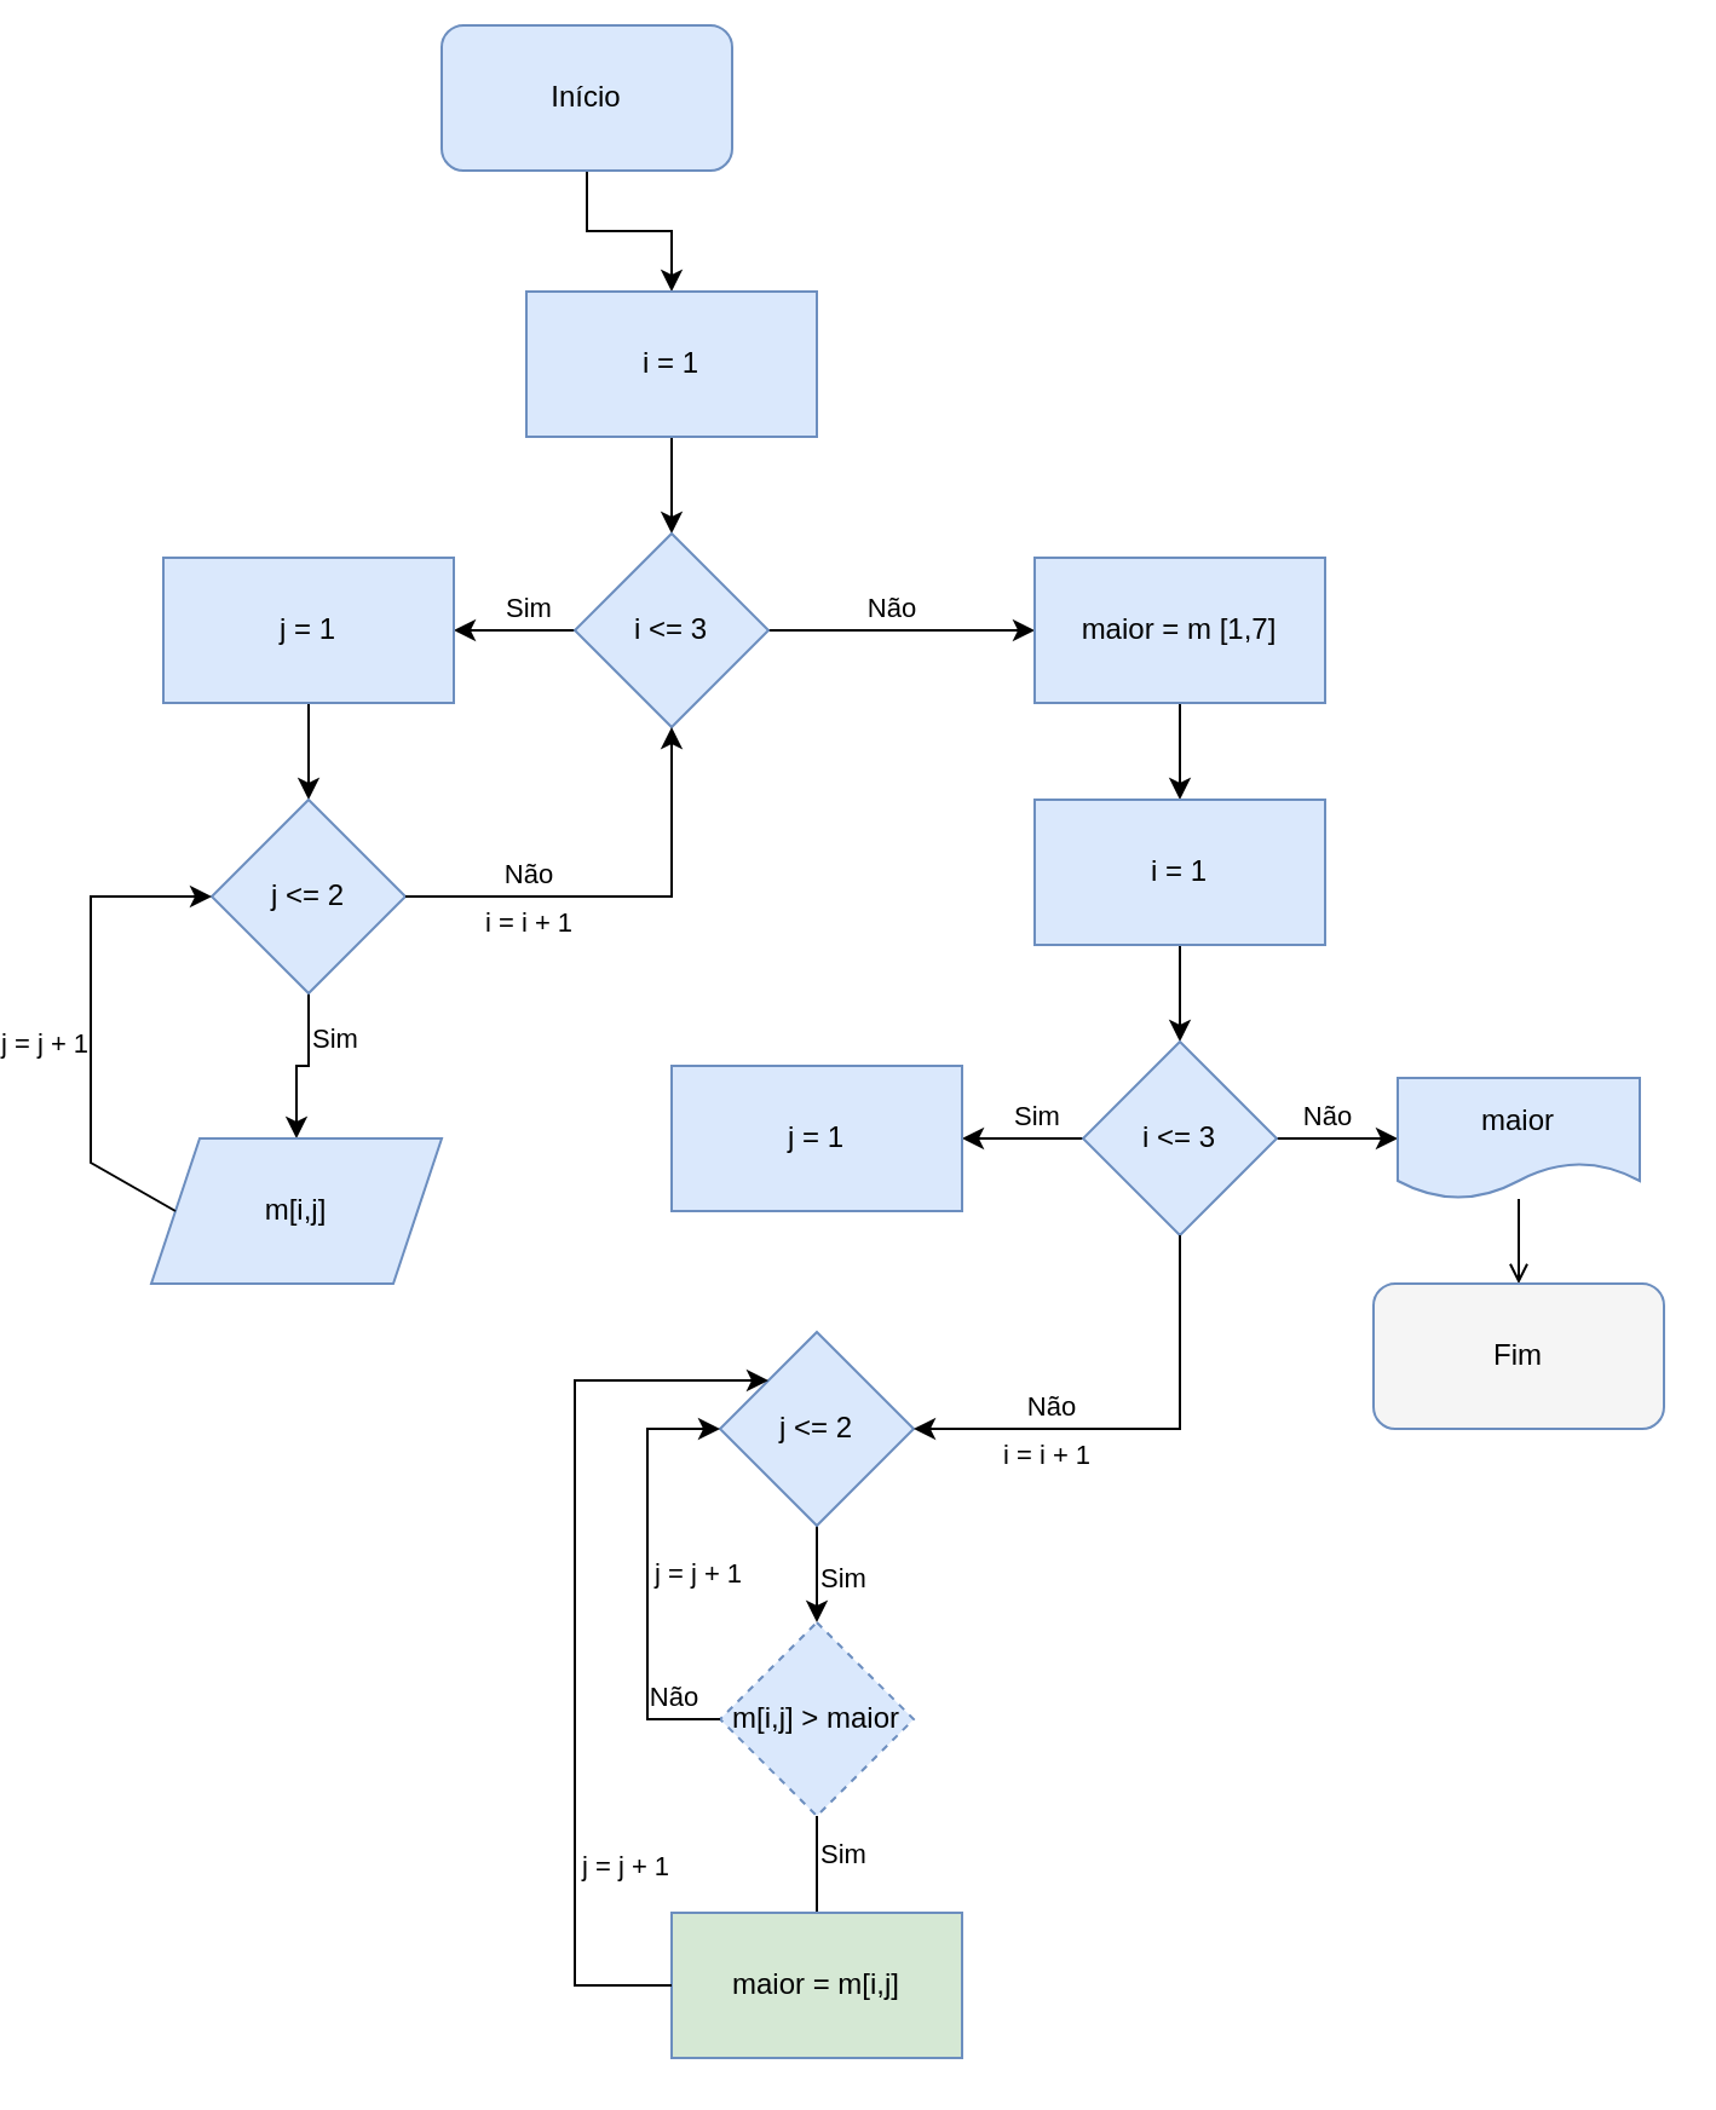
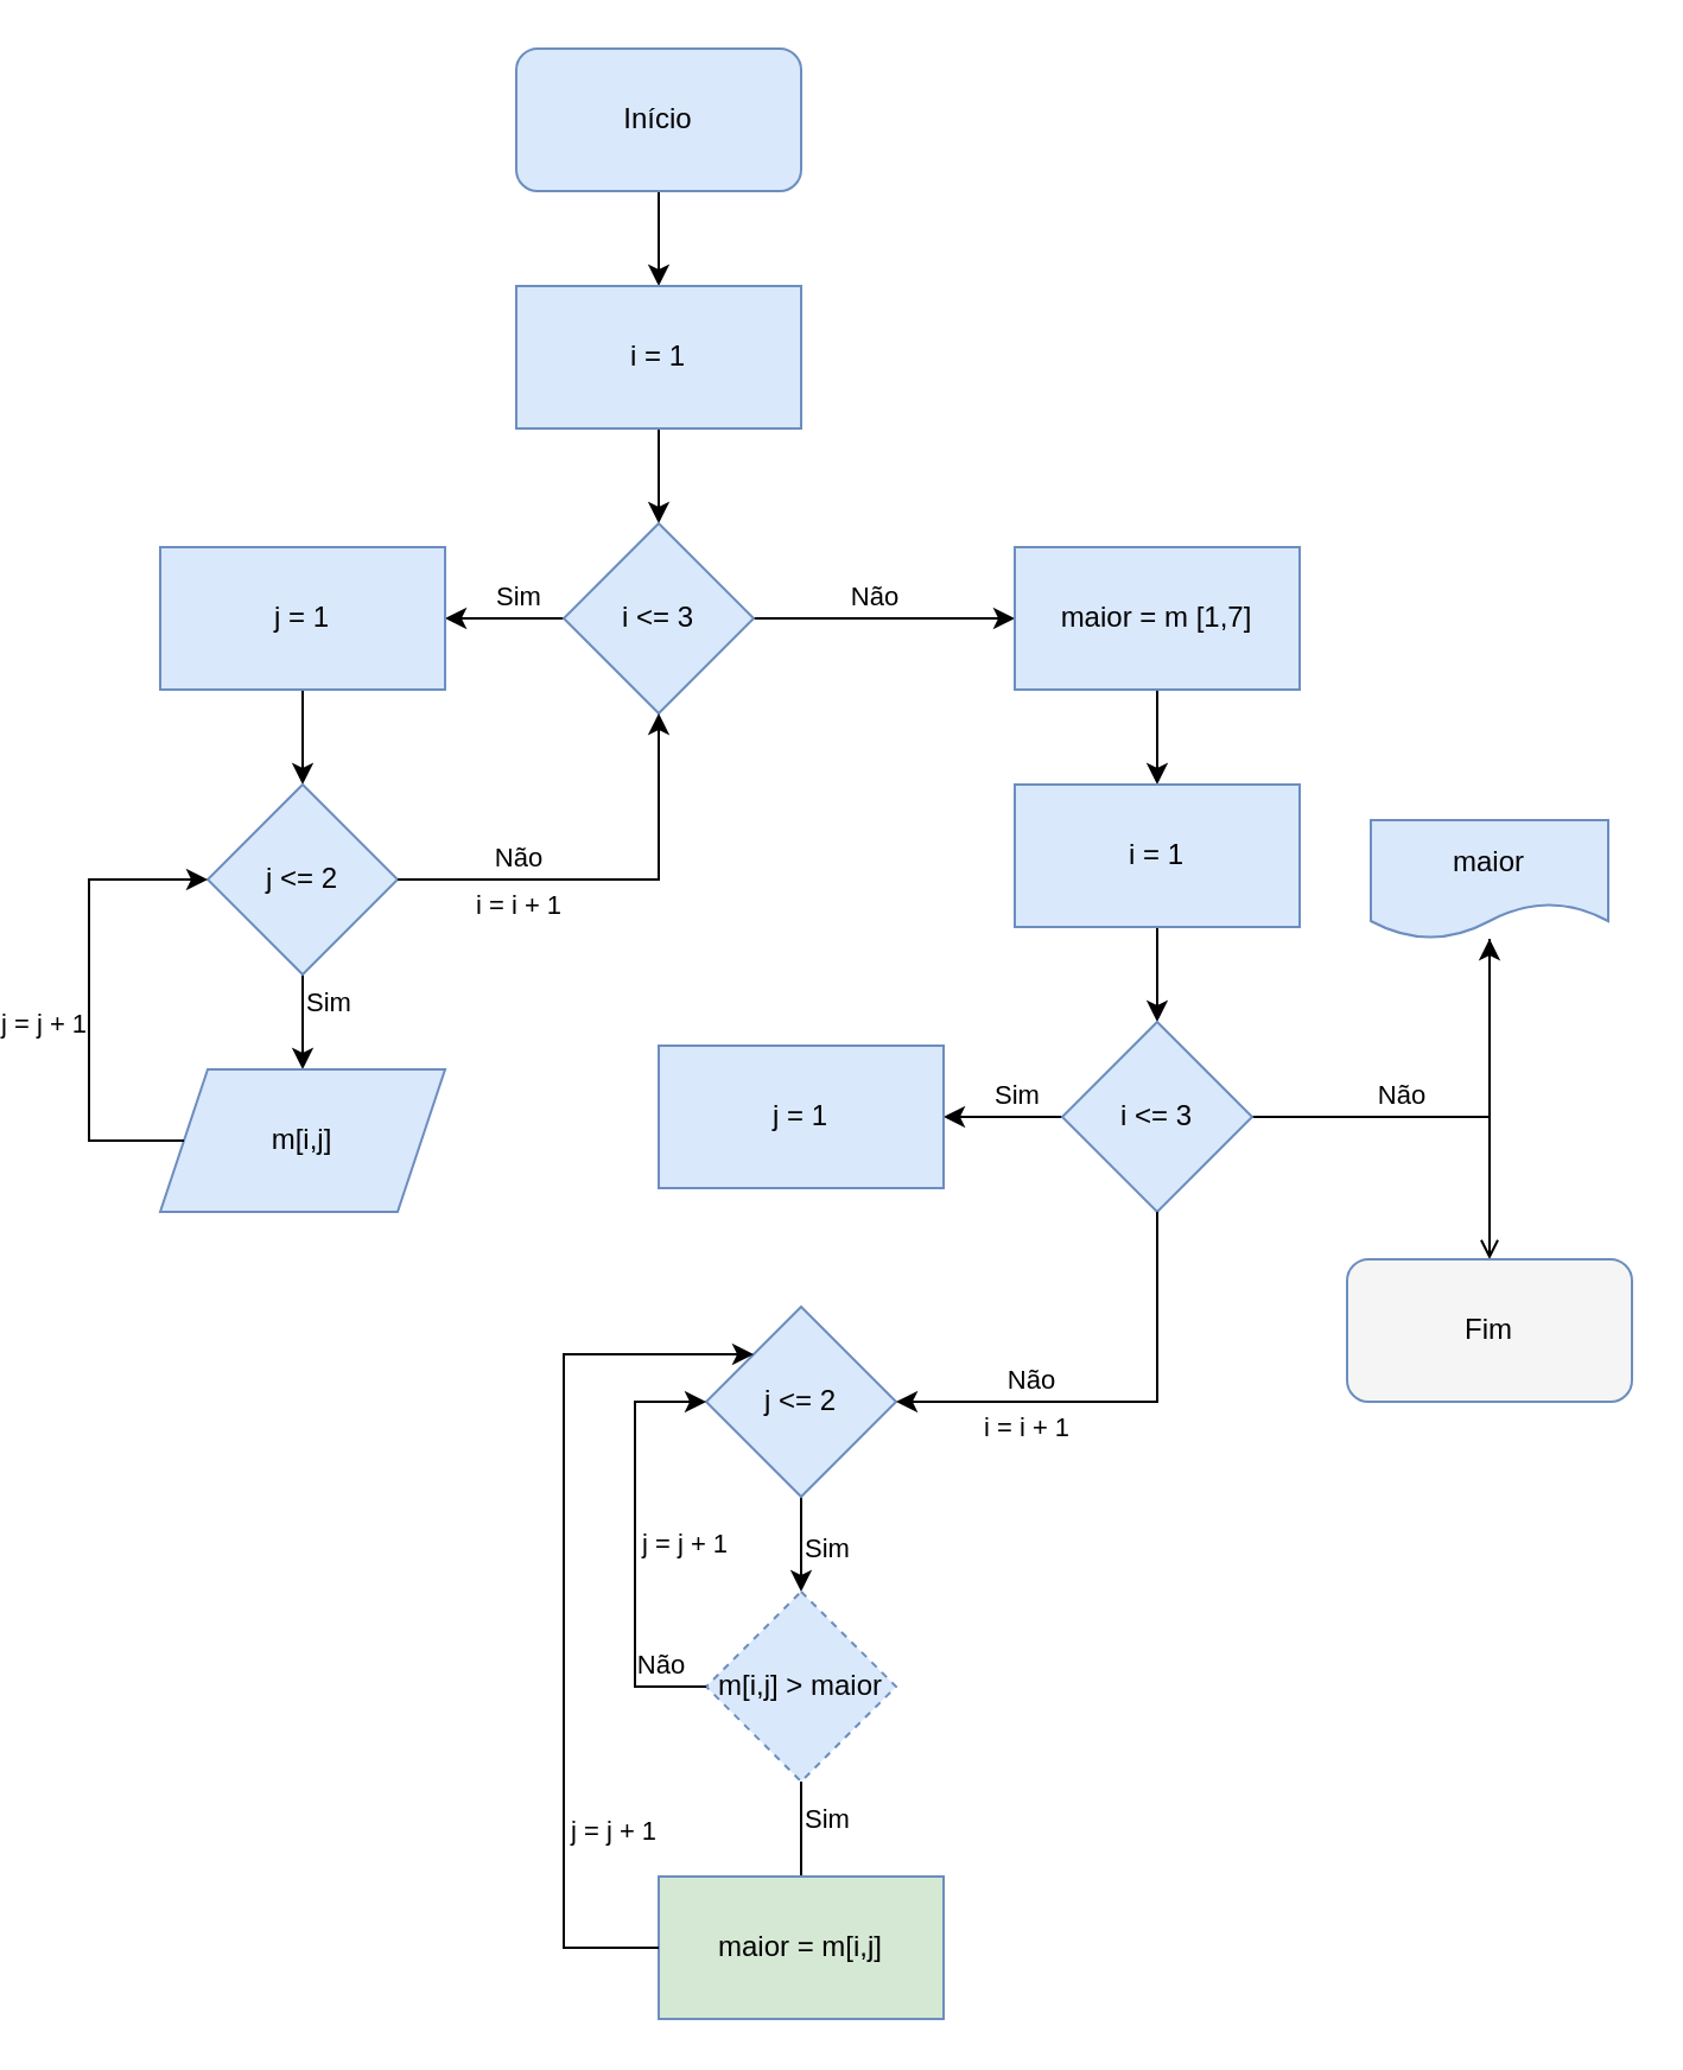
- <mxCell id="3" value="Início" style="rounded=1;whiteSpace=wrap;html=1;fillColor=#dae8fc;strokeColor=#6c8ebf;" vertex="1" parent="1"><mxGeometry x="165" y="10" width="120" height="60" as="geometry" /></mxCell>
+ <mxCell id="3" value="Início" style="rounded=1;whiteSpace=wrap;html=1;fillColor=#dae8fc;strokeColor=#6c8ebf;" vertex="1" parent="1"><mxGeometry x="200" y="20" width="120" height="60" as="geometry" /></mxCell>
- <mxCell id="33" value="maior" style="shape=document;whiteSpace=wrap;html=1;boundedLbl=1;rounded=0;fillColor=#dae8fc;strokeColor=#6c8ebf;" vertex="1" parent="1"><mxGeometry x="560" y="445" width="100" height="50" as="geometry" /></mxCell>
+ <mxCell id="33" value="maior" style="shape=document;whiteSpace=wrap;html=1;boundedLbl=1;rounded=0;fillColor=#dae8fc;strokeColor=#6c8ebf;" vertex="1" parent="1"><mxGeometry x="560" y="345" width="100" height="50" as="geometry" /></mxCell>
- <mxCell id="16" value="m[i,j]" style="shape=parallelogram;perimeter=parallelogramPerimeter;whiteSpace=wrap;html=1;fixedSize=1;rounded=0;fillColor=#dae8fc;strokeColor=#6c8ebf;" vertex="1" parent="1"><mxGeometry x="45" y="470" width="120" height="60" as="geometry" /></mxCell>
+ <mxCell id="16" value="m[i,j]" style="shape=parallelogram;perimeter=parallelogramPerimeter;whiteSpace=wrap;html=1;fixedSize=1;rounded=0;fillColor=#dae8fc;strokeColor=#6c8ebf;" vertex="1" parent="1"><mxGeometry x="50" y="450" width="120" height="60" as="geometry" /></mxCell>
